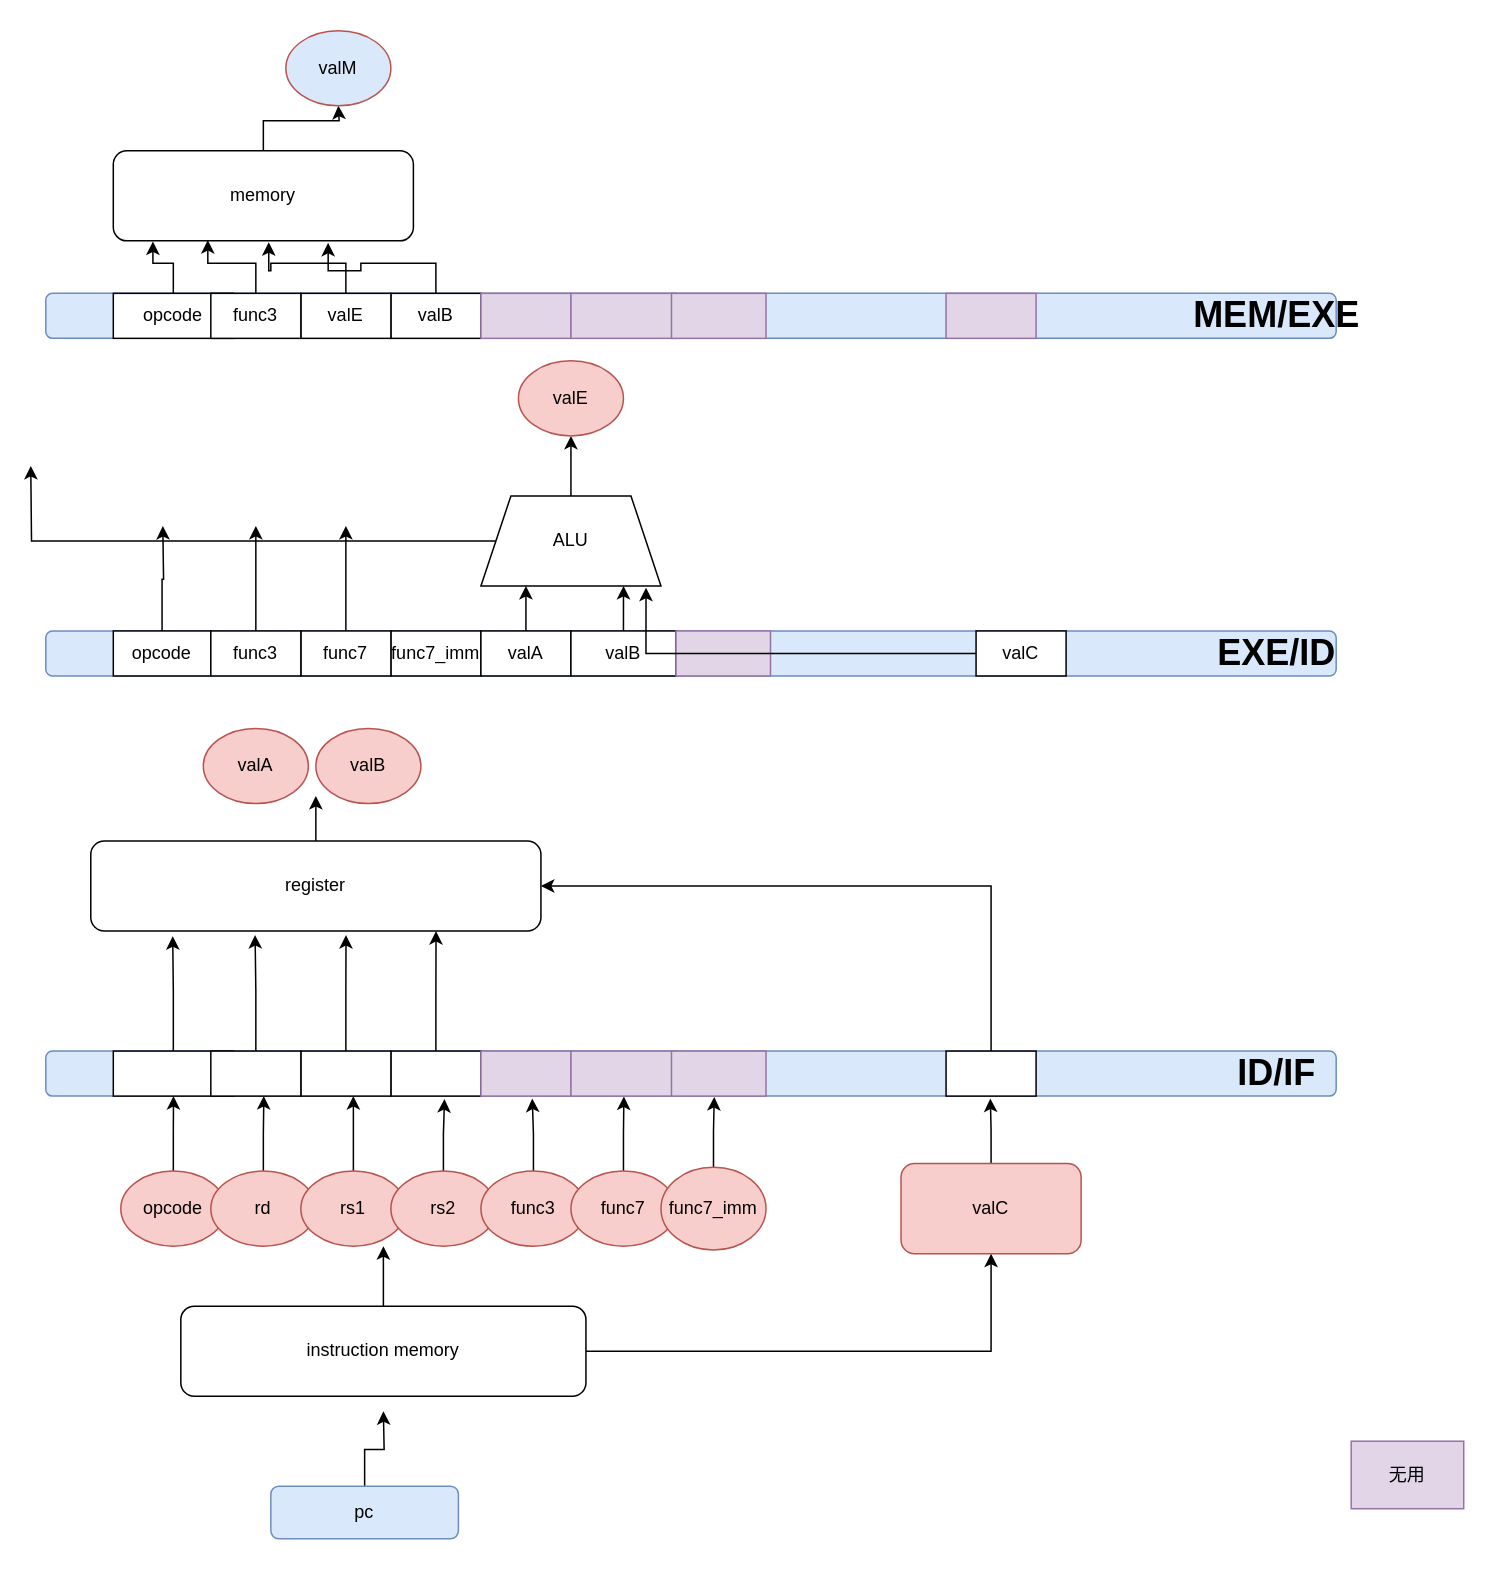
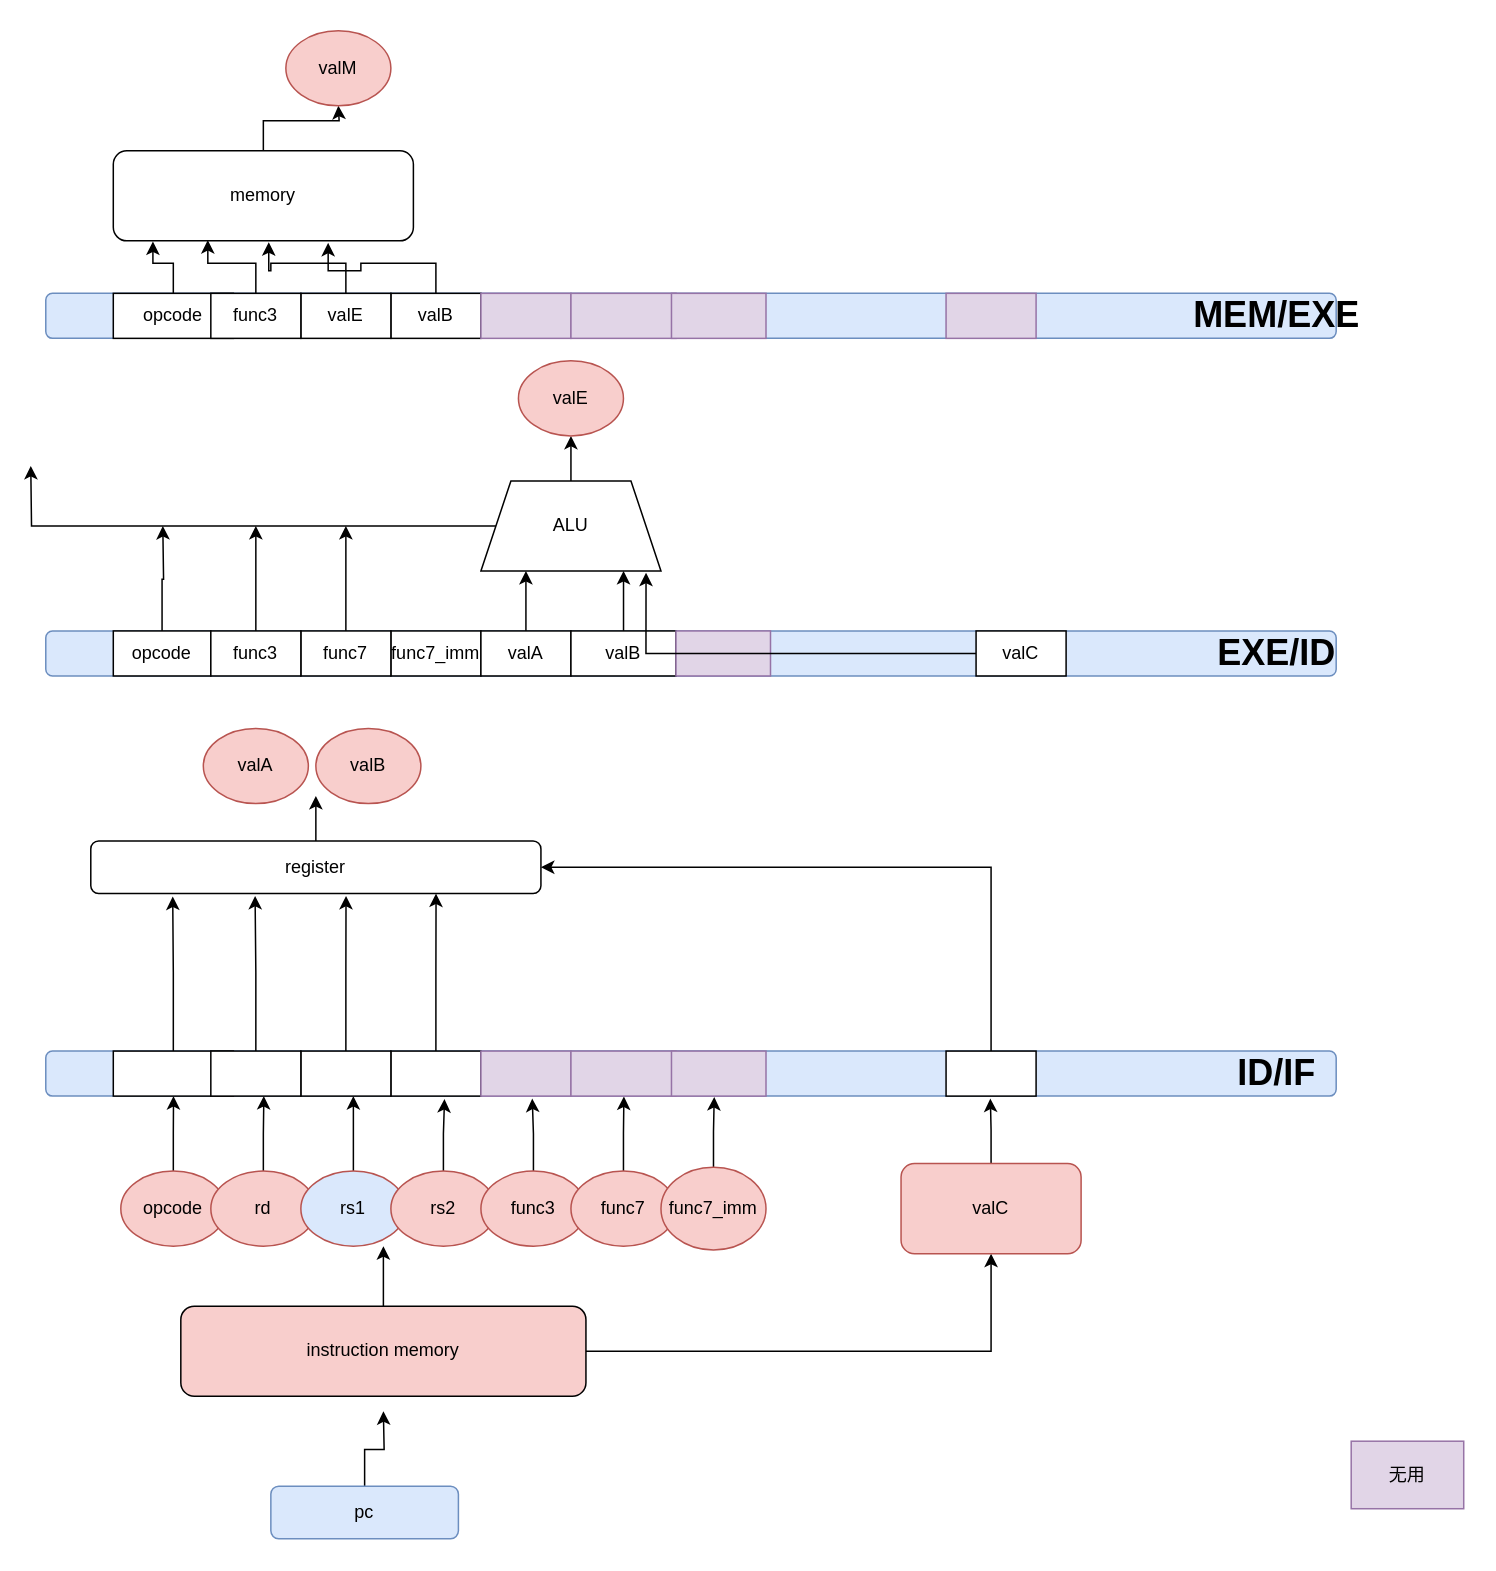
- <mxCell id="79" value="valM" style="ellipse;whiteSpace=wrap;html=1;fillColor=#dae8fc;strokeColor=#b85450;" vertex="1" parent="1"><mxGeometry x="190" y="20" width="70" height="50" as="geometry" /></mxCell>
+ <mxCell id="79" value="valM" style="ellipse;whiteSpace=wrap;html=1;fillColor=#f8cecc;strokeColor=#b85450;" vertex="1" parent="1"><mxGeometry x="190" y="20" width="70" height="50" as="geometry" /></mxCell>
- <mxCell id="59" value="ALU" style="shape=trapezoid;perimeter=trapezoidPerimeter;whiteSpace=wrap;html=1;fixedSize=1;" vertex="1" parent="1"><mxGeometry x="320" y="330" width="120" height="60" as="geometry" /></mxCell>
+ <mxCell id="59" value="ALU" style="shape=trapezoid;perimeter=trapezoidPerimeter;whiteSpace=wrap;html=1;fixedSize=1;" vertex="1" parent="1"><mxGeometry x="320" y="320" width="120" height="60" as="geometry" /></mxCell>
- <mxCell id="22" value="register" style="rounded=1;whiteSpace=wrap;html=1;" parent="1" vertex="1"><mxGeometry x="60" y="560" width="300" height="60" as="geometry" /></mxCell>
+ <mxCell id="22" value="register" style="rounded=1;whiteSpace=wrap;html=1;" parent="1" vertex="1"><mxGeometry x="60" y="560" width="300" height="35" as="geometry" /></mxCell>
- <mxCell id="12" value="rs1" style="ellipse;whiteSpace=wrap;html=1;fillColor=#f8cecc;strokeColor=#b85450;" parent="1" vertex="1"><mxGeometry x="200" y="780" width="70" height="50" as="geometry" /></mxCell>
+ <mxCell id="12" value="rs1" style="ellipse;whiteSpace=wrap;html=1;fillColor=#dae8fc;strokeColor=#b85450;" parent="1" vertex="1"><mxGeometry x="200" y="780" width="70" height="50" as="geometry" /></mxCell>
- <mxCell id="6" value="instruction memory" style="rounded=1;whiteSpace=wrap;html=1;" parent="1" vertex="1"><mxGeometry x="120" y="870" width="270" height="60" as="geometry" /></mxCell>
+ <mxCell id="6" value="instruction memory" style="rounded=1;whiteSpace=wrap;html=1;fillColor=#f8cecc;" parent="1" vertex="1"><mxGeometry x="120" y="870" width="270" height="60" as="geometry" /></mxCell>
